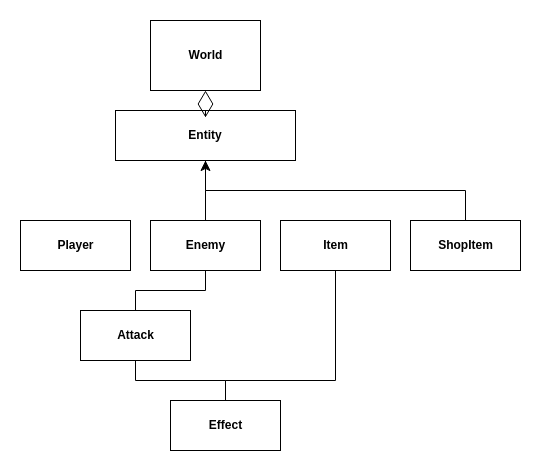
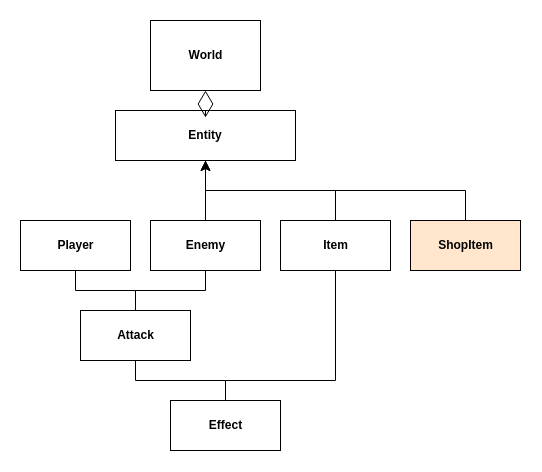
+ <mxCell id="9" value="" style="edgeStyle=elbowEdgeStyle;elbow=vertical;endArrow=classic;html=1;curved=0;rounded=0;endSize=8;startSize=8;entryX=0.5;entryY=1;entryDx=0;entryDy=0;" edge="1" parent="1" source="7" target="2"><mxGeometry width="50" height="50" relative="1" as="geometry"><mxPoint x="95" y="240" as="sourcePoint" /><mxPoint x="225" y="180" as="targetPoint" /></mxGeometry></mxCell>
- <mxCell id="15" value="&lt;b&gt;ShopItem&lt;/b&gt;" style="html=1;" vertex="1" parent="1"><mxGeometry x="410" y="220" width="110" height="50" as="geometry" /></mxCell>
+ <mxCell id="15" value="&lt;b&gt;ShopItem&lt;/b&gt;" style="html=1;fillColor=#ffe6cc;" vertex="1" parent="1"><mxGeometry x="410" y="220" width="110" height="50" as="geometry" /></mxCell>
+ <mxCell id="3" style="edgeStyle=orthogonalEdgeStyle;rounded=0;orthogonalLoop=1;jettySize=auto;html=1;exitX=0.5;exitY=1;exitDx=0;exitDy=0;entryX=0.5;entryY=0;entryDx=0;entryDy=0;endArrow=none;endFill=0;" edge="1" parent="1" source="4" target="11"><mxGeometry relative="1" as="geometry" /></mxCell>
